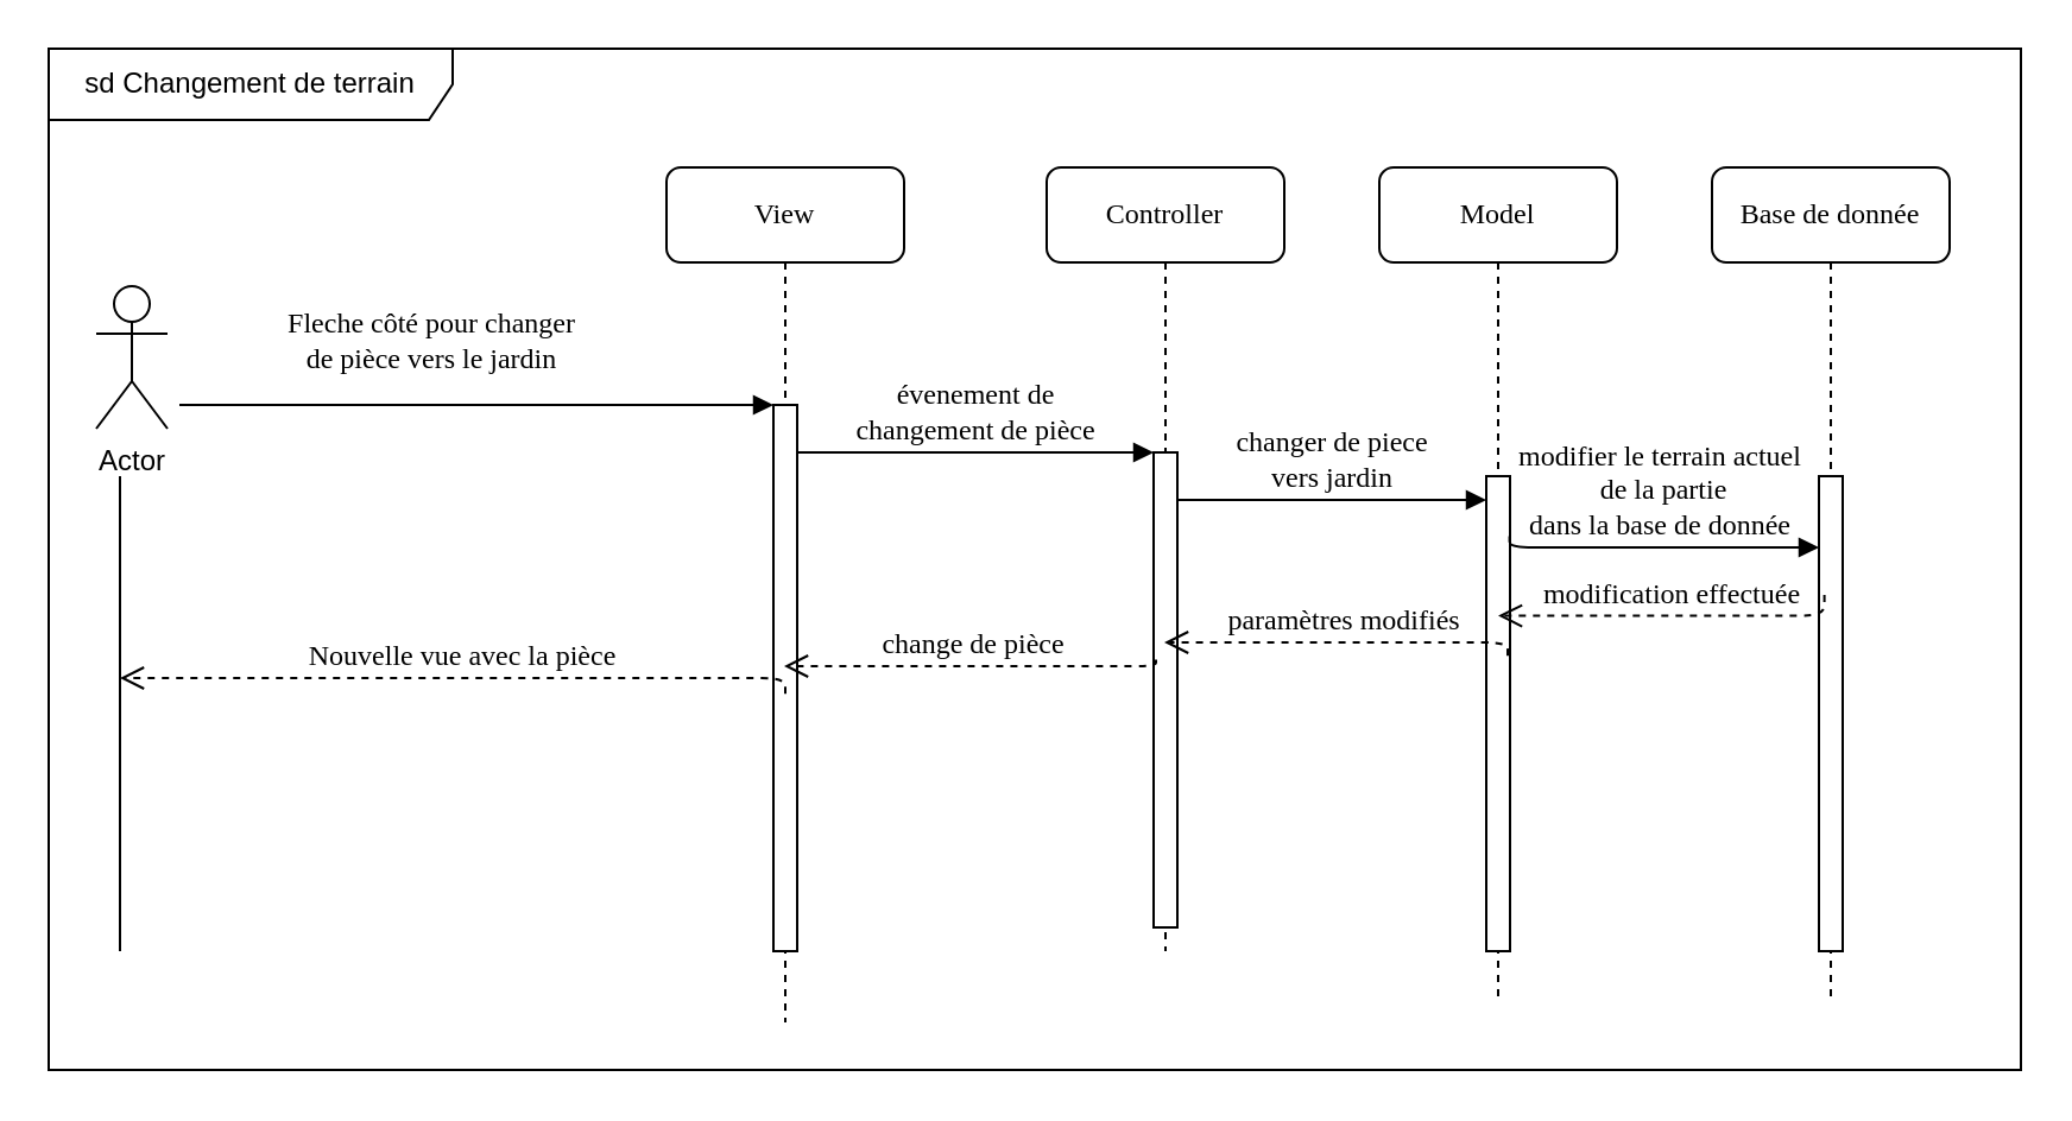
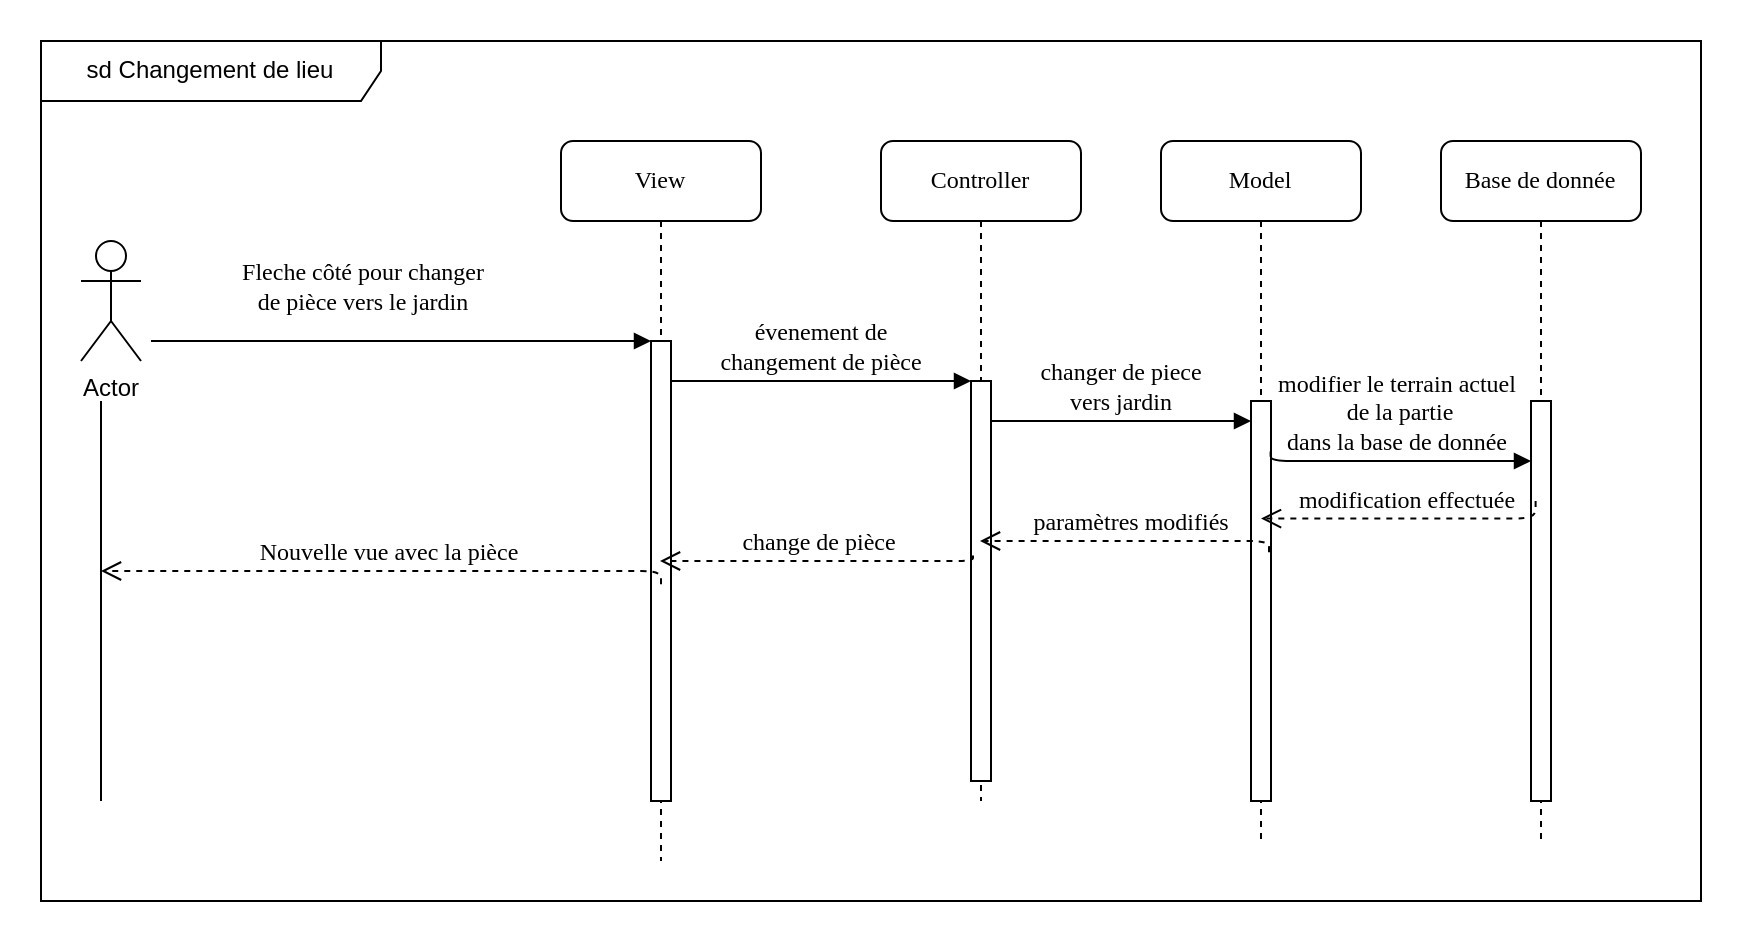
- <mxCell id="20" value="sd Changement de terrain" style="shape=umlFrame;whiteSpace=wrap;html=1;width=170;height=30;" vertex="1" parent="1"><mxGeometry x="20" y="20" width="830" height="430" as="geometry" /></mxCell>
+ <mxCell id="20" value="sd Changement de lieu" style="shape=umlFrame;whiteSpace=wrap;html=1;width=170;height=30;" vertex="1" parent="1"><mxGeometry x="20" y="20" width="830" height="430" as="geometry" /></mxCell>
